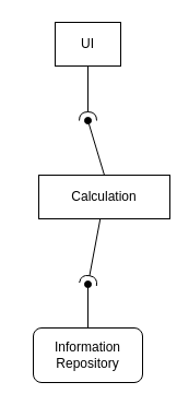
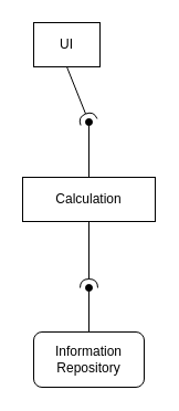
- <mxCell id="6" value="UI" style="rounded=0;whiteSpace=wrap;html=1;" vertex="1" parent="1"><mxGeometry x="50" y="20" width="60" height="40" as="geometry" /></mxCell>
+ <mxCell id="6" value="UI" style="rounded=0;whiteSpace=wrap;html=1;" vertex="1" parent="1"><mxGeometry x="30" y="20" width="60" height="40" as="geometry" /></mxCell>
- <mxCell id="3" value="Calculation" style="rounded=0;whiteSpace=wrap;html=1;" vertex="1" parent="1"><mxGeometry x="35" y="160" width="120" height="40" as="geometry" /></mxCell>
+ <mxCell id="3" value="Calculation" style="rounded=0;whiteSpace=wrap;html=1;" vertex="1" parent="1"><mxGeometry x="20" y="160" width="120" height="40" as="geometry" /></mxCell>
